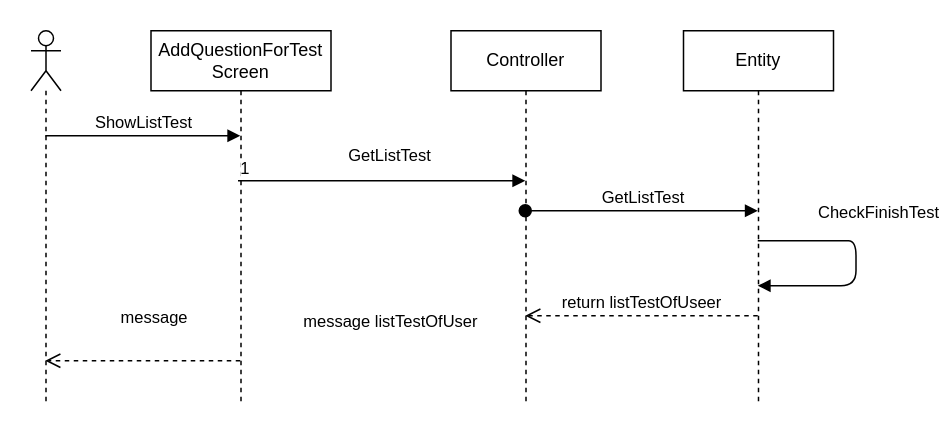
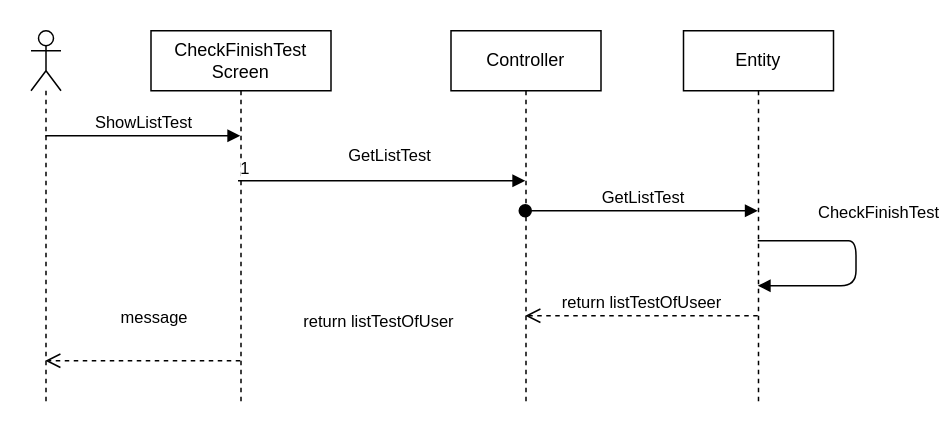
- <mxCell id="3" value="AddQuestionForTest&lt;br&gt;Screen" style="shape=umlLifeline;perimeter=lifelinePerimeter;whiteSpace=wrap;html=1;container=1;collapsible=0;recursiveResize=0;outlineConnect=0;" vertex="1" parent="1"><mxGeometry x="100" y="20" width="120" height="250" as="geometry" /></mxCell>
+ <mxCell id="3" value="CheckFinishTest&lt;br&gt;Screen" style="shape=umlLifeline;perimeter=lifelinePerimeter;whiteSpace=wrap;html=1;container=1;collapsible=0;recursiveResize=0;outlineConnect=0;" vertex="1" parent="1"><mxGeometry x="100" y="20" width="120" height="250" as="geometry" /></mxCell>
- <mxCell id="12" value="&lt;span style=&quot;color: rgb(0 , 0 , 0) ; font-family: &amp;#34;helvetica&amp;#34; ; font-size: 11px ; font-style: normal ; font-weight: 400 ; letter-spacing: normal ; text-align: center ; text-indent: 0px ; text-transform: none ; word-spacing: 0px ; background-color: rgb(255 , 255 , 255) ; display: inline ; float: none&quot;&gt;message listTestOfUser&lt;/span&gt;" style="text;whiteSpace=wrap;html=1;" vertex="1" parent="1"><mxGeometry x="200" y="200" width="160" height="30" as="geometry" /></mxCell>
+ <mxCell id="12" value="&lt;span style=&quot;color: rgb(0 , 0 , 0) ; font-family: &amp;#34;helvetica&amp;#34; ; font-size: 11px ; font-style: normal ; font-weight: 400 ; letter-spacing: normal ; text-align: center ; text-indent: 0px ; text-transform: none ; word-spacing: 0px ; background-color: rgb(255 , 255 , 255) ; display: inline ; float: none&quot;&gt;return listTestOfUser&lt;/span&gt;" style="text;whiteSpace=wrap;html=1;" vertex="1" parent="1"><mxGeometry x="200" y="200" width="160" height="30" as="geometry" /></mxCell>
